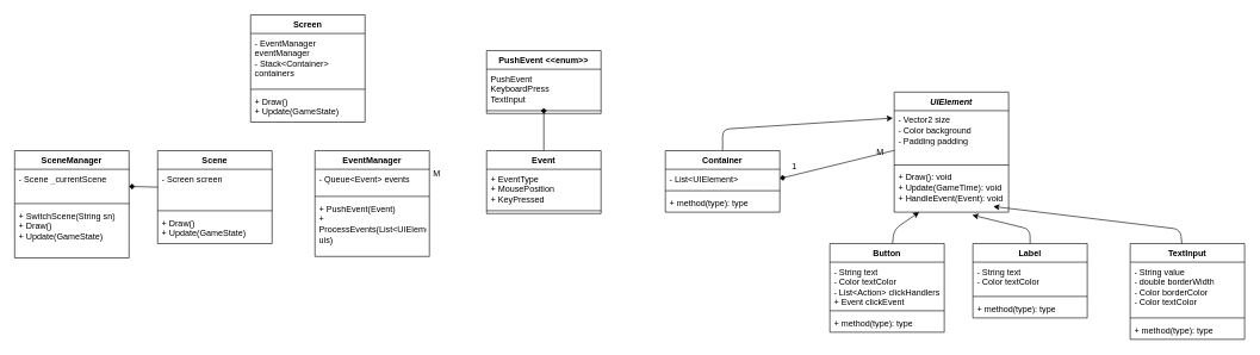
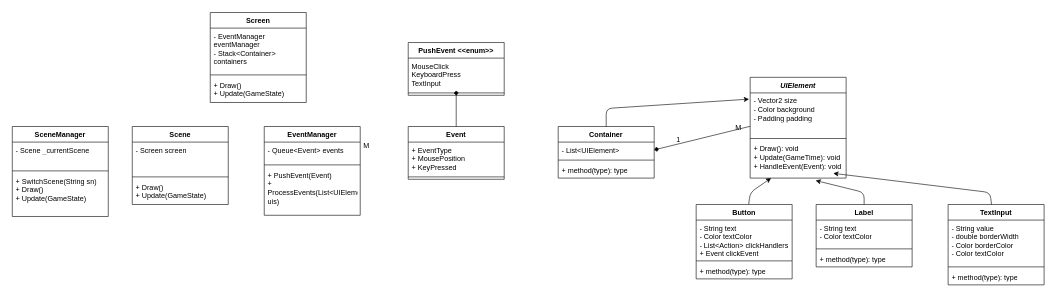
- <mxCell id="37" value="PushEvent&lt;div&gt;KeyboardPress&lt;/div&gt;&lt;div&gt;TextInput&lt;/div&gt;" style="text;strokeColor=none;fillColor=none;align=left;verticalAlign=top;spacingLeft=4;spacingRight=4;overflow=hidden;rotatable=0;points=[[0,0.5],[1,0.5]];portConstraint=eastwest;whiteSpace=wrap;html=1;" vertex="1" parent="36"><mxGeometry y="26" width="160" height="54" as="geometry" /></mxCell>
+ <mxCell id="37" value="MouseClick&lt;div&gt;KeyboardPress&lt;/div&gt;&lt;div&gt;TextInput&lt;/div&gt;" style="text;strokeColor=none;fillColor=none;align=left;verticalAlign=top;spacingLeft=4;spacingRight=4;overflow=hidden;rotatable=0;points=[[0,0.5],[1,0.5]];portConstraint=eastwest;whiteSpace=wrap;html=1;" vertex="1" parent="36"><mxGeometry y="26" width="160" height="54" as="geometry" /></mxCell>
- <mxCell id="29" value="1" style="text;html=1;align=center;verticalAlign=middle;resizable=0;points=[];autosize=1;strokeColor=none;fillColor=none;" vertex="1" parent="1"><mxGeometry x="1095" y="218" width="30" height="30" as="geometry" /></mxCell>
+ <mxCell id="29" value="1" style="text;html=1;align=center;verticalAlign=middle;resizable=0;points=[];autosize=1;strokeColor=none;fillColor=none;" vertex="1" parent="1"><mxGeometry x="1115" y="218" width="30" height="30" as="geometry" /></mxCell>
- <mxCell id="49" style="edgeStyle=none;html=1;endArrow=diamond;endFill=1;" edge="1" parent="1" source="42" target="46"><mxGeometry relative="1" as="geometry" /></mxCell>
